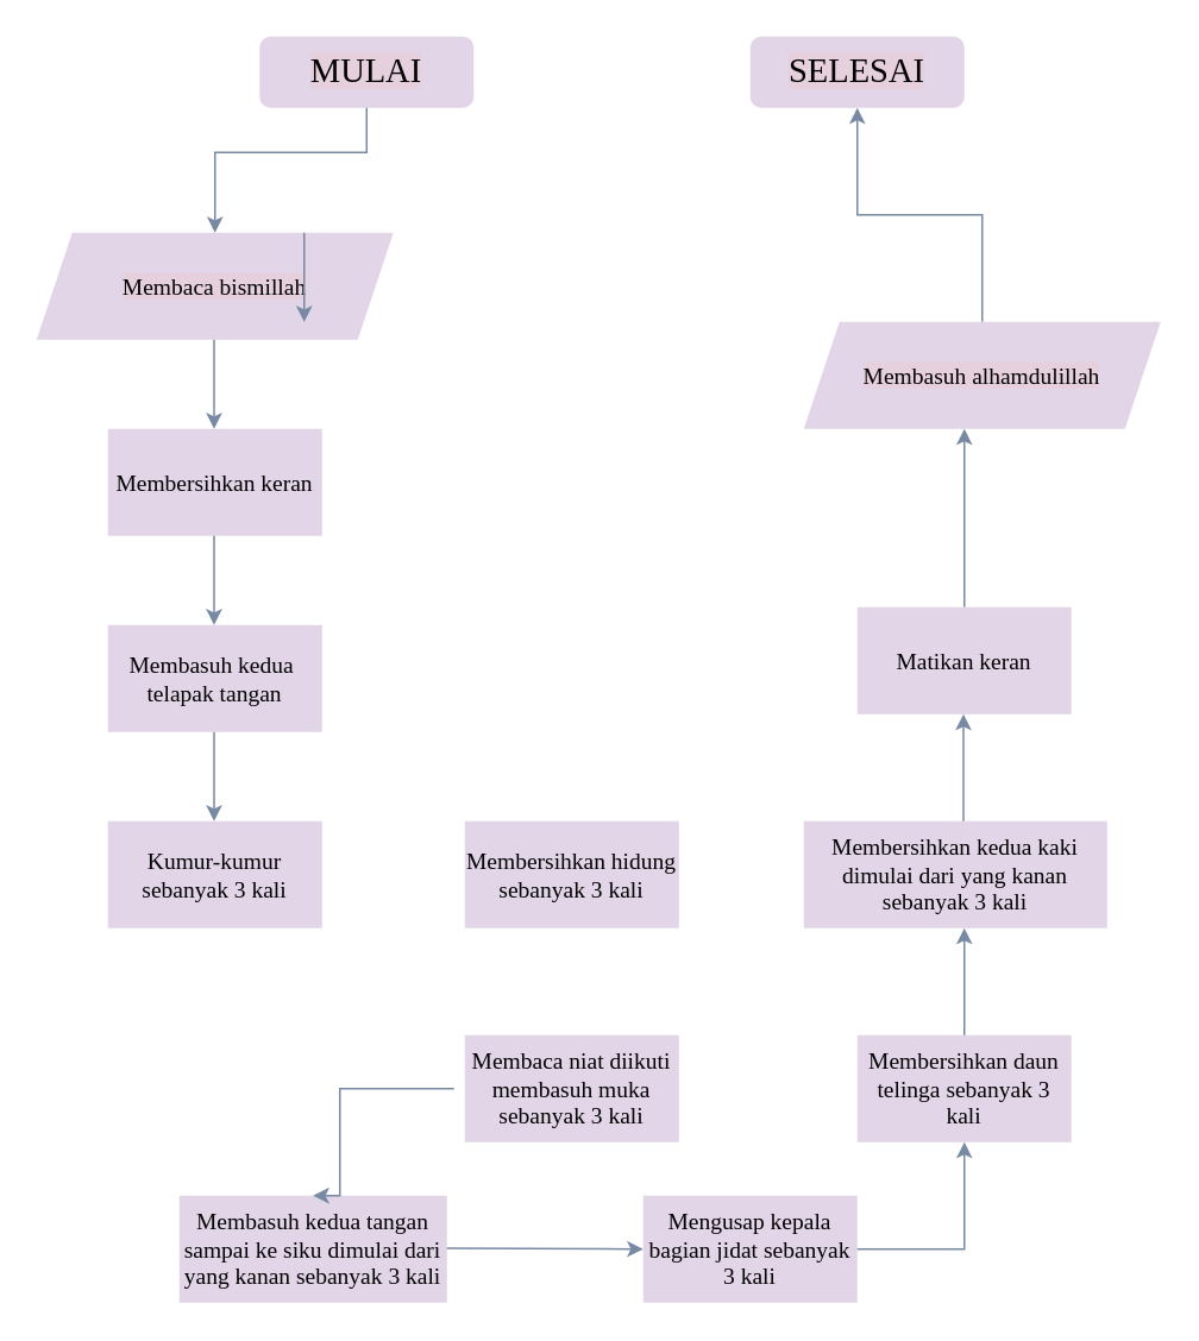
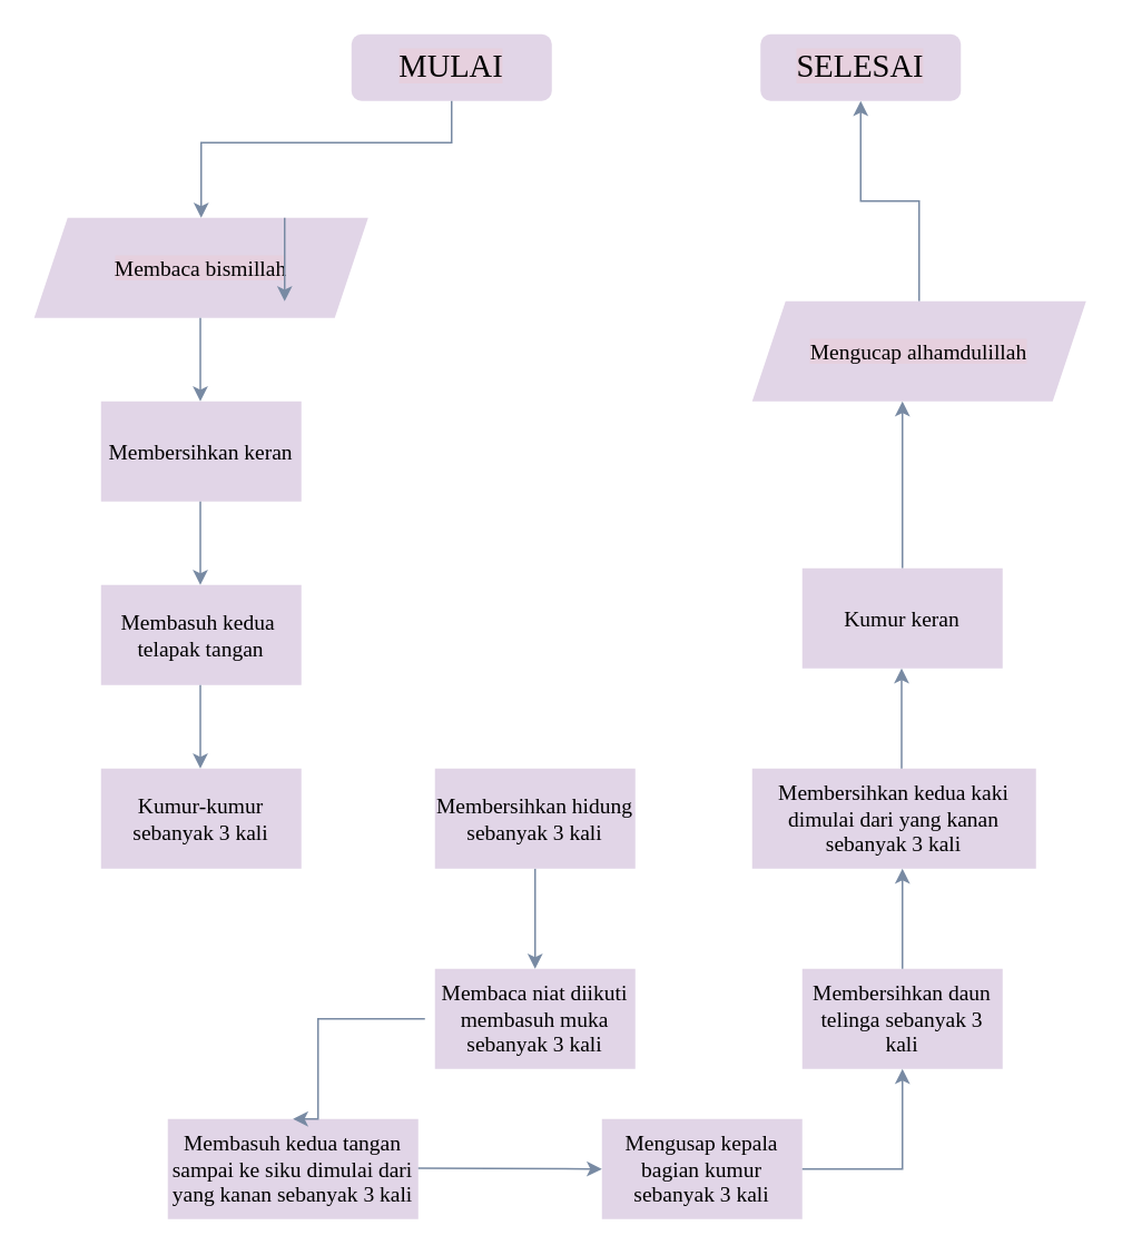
- <mxCell id="2" value="&lt;font face=&quot;Comic Sans MS&quot; style=&quot;font-size: 19px ; background-color: rgb(230 , 208 , 222)&quot;&gt;MULAI&lt;/font&gt;" style="rounded=1;whiteSpace=wrap;html=1;fontSize=12;glass=0;strokeWidth=1;shadow=0;fillColor=#e1d5e7;strokeColor=none;" parent="1" vertex="1"><mxGeometry x="145" y="20" width="120" height="40" as="geometry" /></mxCell>
+ <mxCell id="2" value="&lt;font face=&quot;Comic Sans MS&quot; style=&quot;font-size: 19px ; background-color: rgb(230 , 208 , 222)&quot;&gt;MULAI&lt;/font&gt;" style="rounded=1;whiteSpace=wrap;html=1;fontSize=12;glass=0;strokeWidth=1;shadow=0;fillColor=#e1d5e7;strokeColor=none;" parent="1" vertex="1"><mxGeometry x="210" y="20" width="120" height="40" as="geometry" /></mxCell>
- <mxCell id="28" value="&lt;font face=&quot;Comic Sans MS&quot;&gt;&lt;span style=&quot;font-size: 19px ; background-color: rgb(230 , 208 , 222)&quot;&gt;SELESAI&lt;/span&gt;&lt;/font&gt;" style="rounded=1;whiteSpace=wrap;html=1;fontSize=12;glass=0;strokeWidth=1;shadow=0;fillColor=#e1d5e7;strokeColor=none;" vertex="1" parent="1"><mxGeometry x="420" y="20" width="120" height="40" as="geometry" /></mxCell>
+ <mxCell id="28" value="&lt;font face=&quot;Comic Sans MS&quot;&gt;&lt;span style=&quot;font-size: 19px ; background-color: rgb(230 , 208 , 222)&quot;&gt;SELESAI&lt;/span&gt;&lt;/font&gt;" style="rounded=1;whiteSpace=wrap;html=1;fontSize=12;glass=0;strokeWidth=1;shadow=0;fillColor=#e1d5e7;strokeColor=none;" vertex="1" parent="1"><mxGeometry x="455" y="20" width="120" height="40" as="geometry" /></mxCell>
- <mxCell id="27" value="&lt;font face=&quot;Comic Sans MS&quot; size=&quot;1&quot;&gt;&lt;span style=&quot;background-color: rgb(230 , 208 , 222) ; font-size: 13px&quot;&gt;Membasuh alhamdulillah&lt;/span&gt;&lt;/font&gt;" style="shape=parallelogram;perimeter=parallelogramPerimeter;whiteSpace=wrap;html=1;fixedSize=1;fillColor=#e1d5e7;strokeColor=none;" vertex="1" parent="1"><mxGeometry x="450" y="180" width="200" height="60" as="geometry" /></mxCell>
+ <mxCell id="27" value="&lt;font face=&quot;Comic Sans MS&quot; size=&quot;1&quot;&gt;&lt;span style=&quot;background-color: rgb(230 , 208 , 222) ; font-size: 13px&quot;&gt;Mengucap alhamdulillah&lt;/span&gt;&lt;/font&gt;" style="shape=parallelogram;perimeter=parallelogramPerimeter;whiteSpace=wrap;html=1;fixedSize=1;fillColor=#e1d5e7;strokeColor=none;" vertex="1" parent="1"><mxGeometry x="450" y="180" width="200" height="60" as="geometry" /></mxCell>
- <mxCell id="6" value="&lt;font face=&quot;Comic Sans MS&quot; style=&quot;font-size: 13px&quot;&gt;Matikan keran&lt;/font&gt;" style="rounded=0;whiteSpace=wrap;html=1;fillColor=#e1d5e7;strokeColor=none;" vertex="1" parent="1"><mxGeometry x="480" y="340" width="120" height="60" as="geometry" /></mxCell>
+ <mxCell id="6" value="&lt;font face=&quot;Comic Sans MS&quot; style=&quot;font-size: 13px&quot;&gt;Kumur keran&lt;/font&gt;" style="rounded=0;whiteSpace=wrap;html=1;fillColor=#e1d5e7;strokeColor=none;" vertex="1" parent="1"><mxGeometry x="480" y="340" width="120" height="60" as="geometry" /></mxCell>
+ <mxCell id="12" style="edgeStyle=orthogonalEdgeStyle;rounded=0;orthogonalLoop=1;jettySize=auto;html=1;entryX=0.5;entryY=0;entryDx=0;entryDy=0;strokeColor=#788AA3;fillColor=#B2C9AB;fontColor=#46495D;" edge="1" parent="1" source="13" target="11"><mxGeometry relative="1" as="geometry" /></mxCell>
- <mxCell id="9" value="&lt;font face=&quot;Comic Sans MS&quot; style=&quot;font-size: 13px&quot;&gt;Mengusap kepala bagian jidat sebanyak 3 kali&lt;/font&gt;" style="rounded=0;whiteSpace=wrap;html=1;fillColor=#e1d5e7;strokeColor=none;" vertex="1" parent="1"><mxGeometry x="360" y="670" width="120" height="60" as="geometry" /></mxCell>
+ <mxCell id="9" value="&lt;font face=&quot;Comic Sans MS&quot; style=&quot;font-size: 13px&quot;&gt;Mengusap kepala bagian kumur sebanyak 3 kali&lt;/font&gt;" style="rounded=0;whiteSpace=wrap;html=1;fillColor=#e1d5e7;strokeColor=none;" vertex="1" parent="1"><mxGeometry x="360" y="670" width="120" height="60" as="geometry" /></mxCell>
